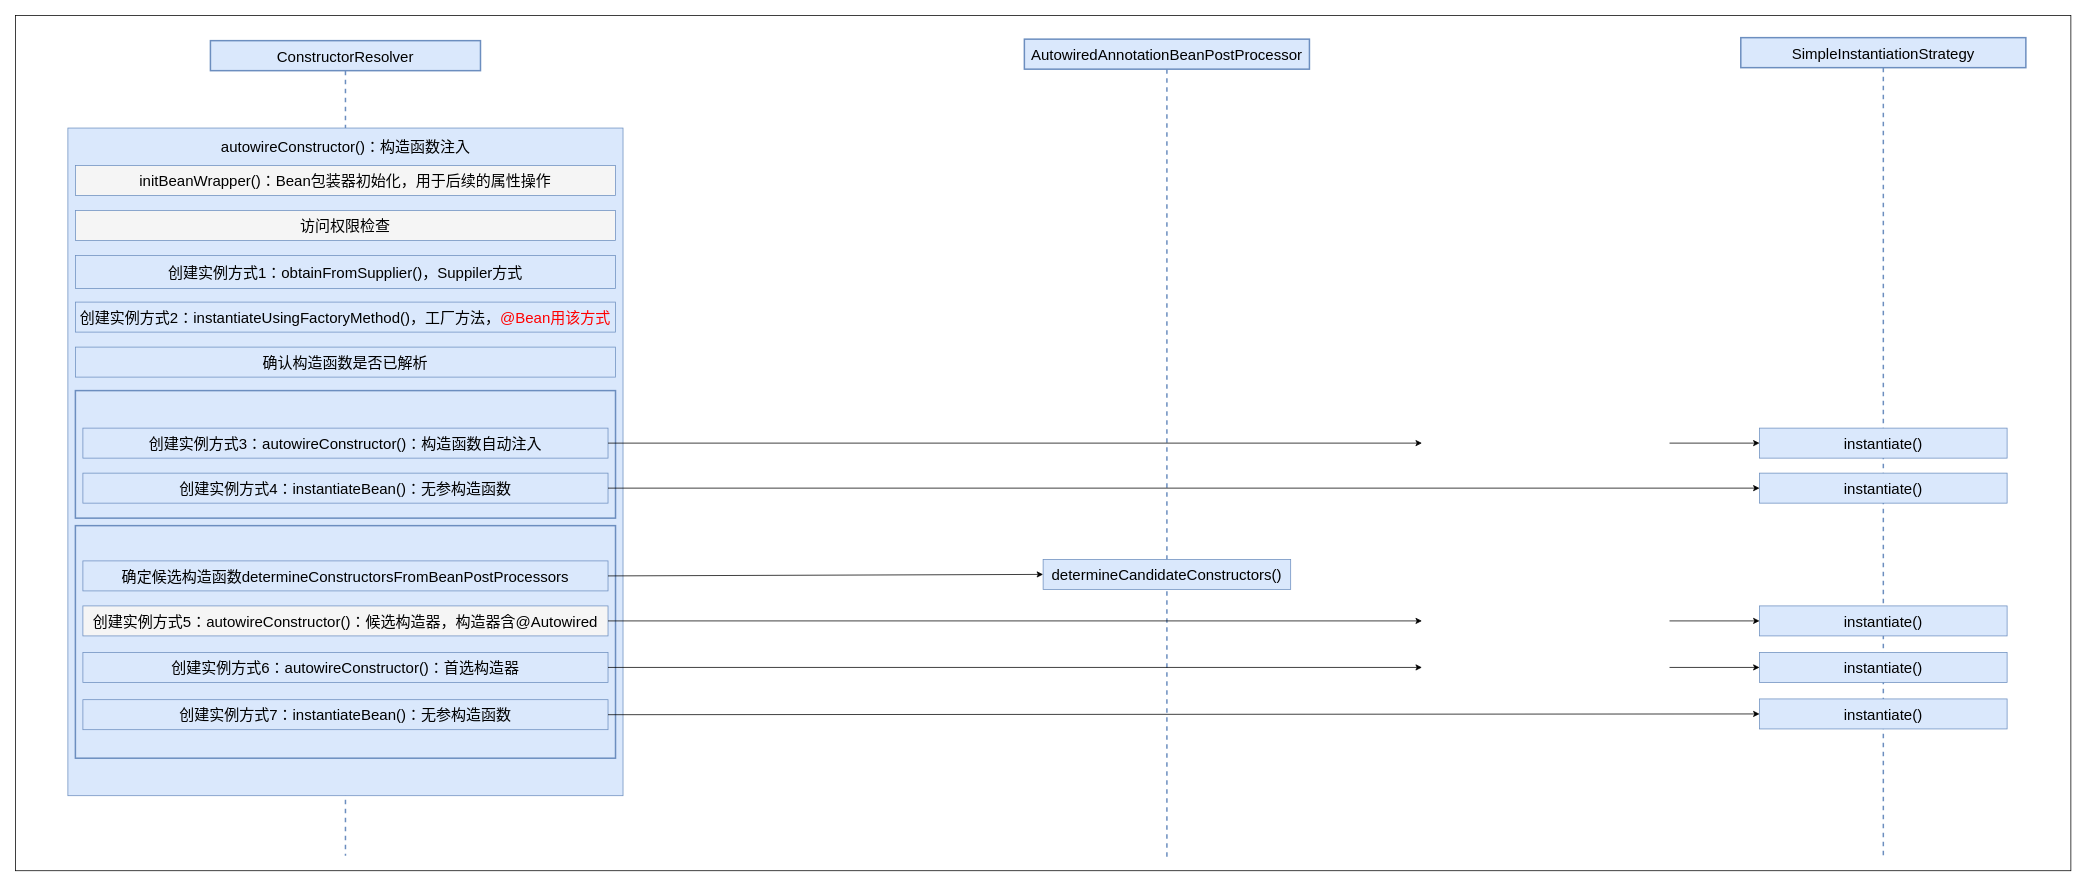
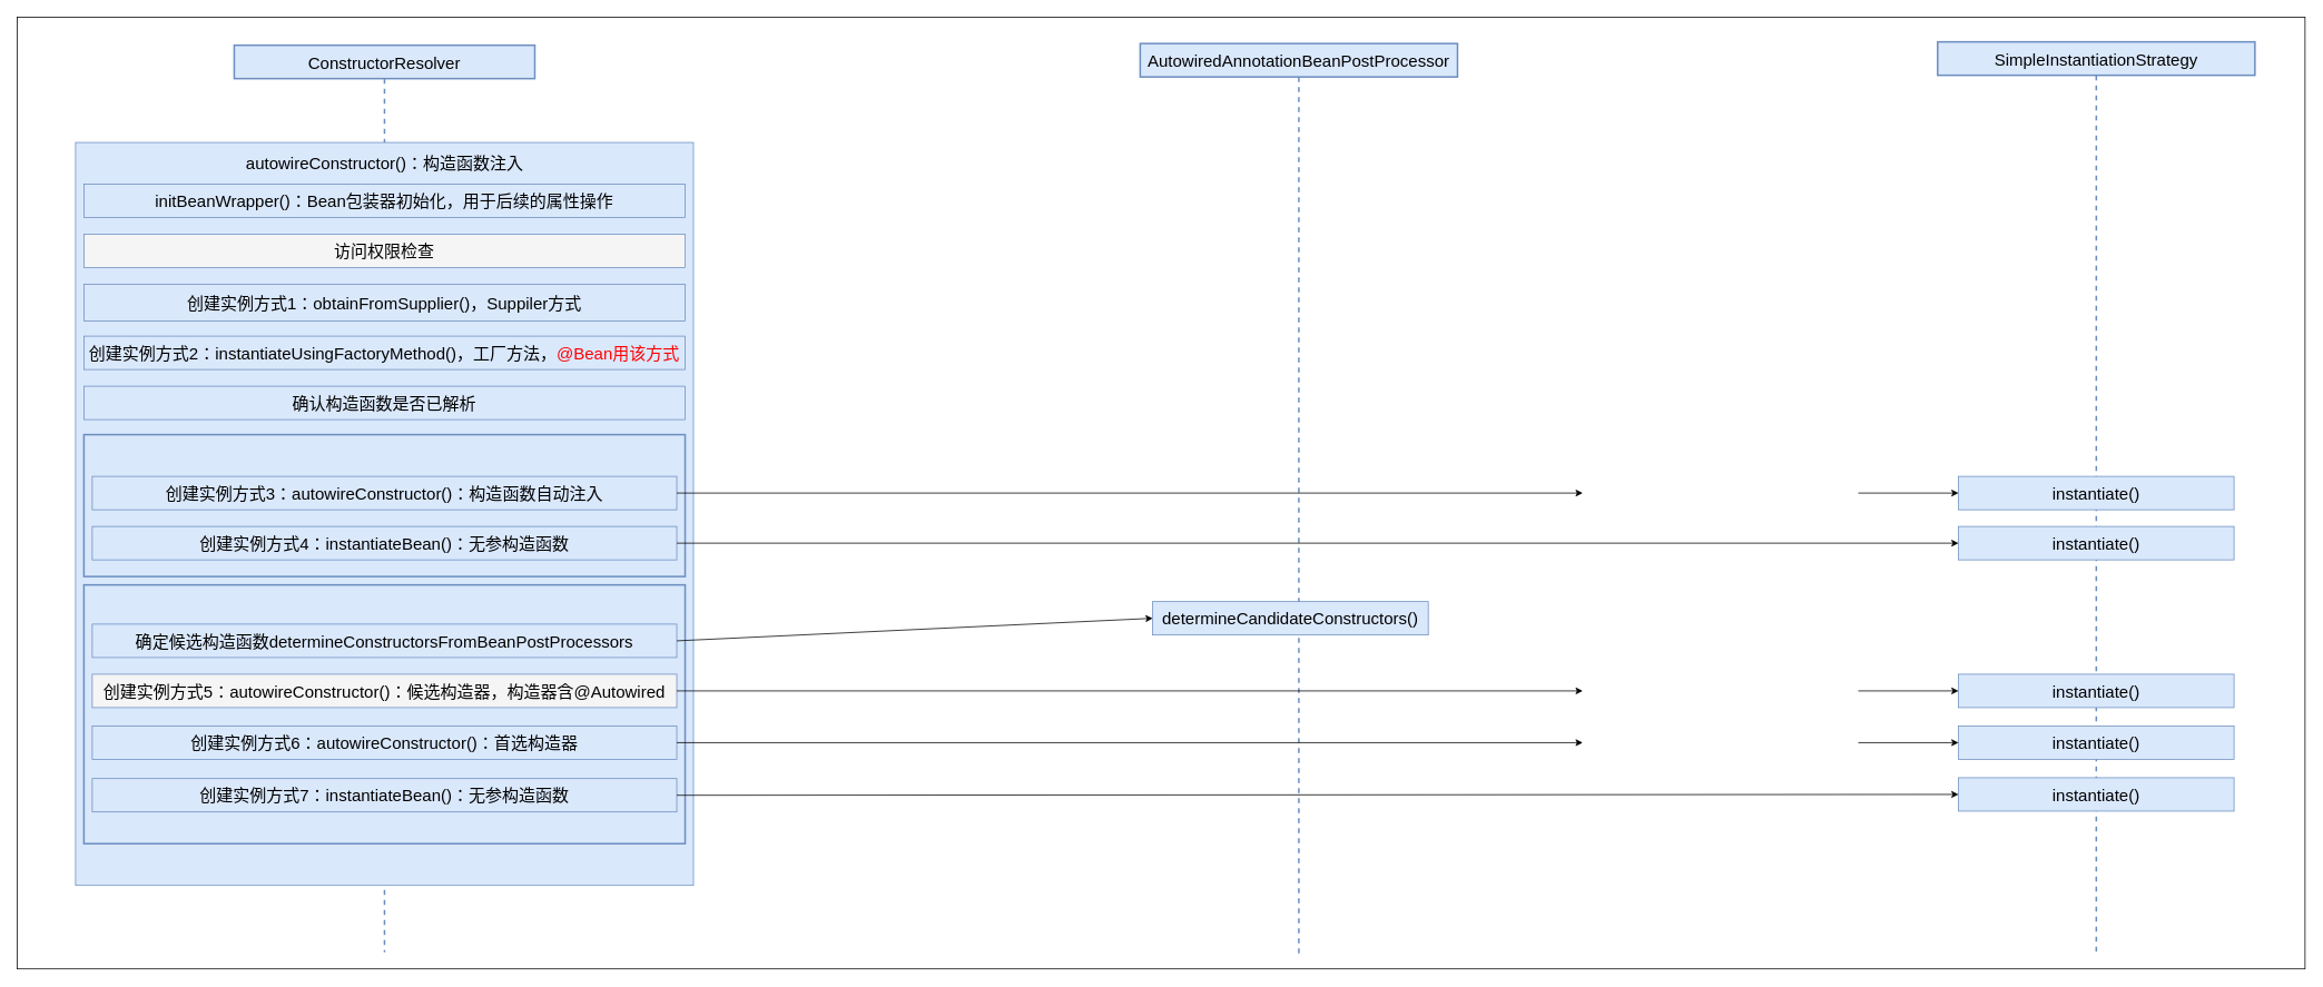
- <mxCell id="8" value="initBeanWrapper()：Bean包装器初始化，用于后续的属性操作" style="html=1;whiteSpace=wrap;fontSize=20;fillColor=#f5f5f5;strokeColor=#6c8ebf;strokeWidth=1;" parent="1" vertex="1"><mxGeometry x="100" y="220" width="720" height="40" as="geometry" /></mxCell>
+ <mxCell id="8" value="initBeanWrapper()：Bean包装器初始化，用于后续的属性操作" style="html=1;whiteSpace=wrap;fontSize=20;fillColor=#dae8fc;strokeColor=#6c8ebf;strokeWidth=1;" parent="1" vertex="1"><mxGeometry x="100" y="220" width="720" height="40" as="geometry" /></mxCell>
- <mxCell id="29" value="determineCandidateConstructors()" style="html=1;whiteSpace=wrap;fontSize=20;fillColor=#dae8fc;strokeColor=#6c8ebf;strokeWidth=1;" parent="1" vertex="1"><mxGeometry x="1390" y="745" width="330" height="40" as="geometry" /></mxCell>
+ <mxCell id="29" value="determineCandidateConstructors()" style="html=1;whiteSpace=wrap;fontSize=20;fillColor=#dae8fc;strokeColor=#6c8ebf;strokeWidth=1;" parent="1" vertex="1"><mxGeometry x="1380" y="720" width="330" height="40" as="geometry" /></mxCell>
